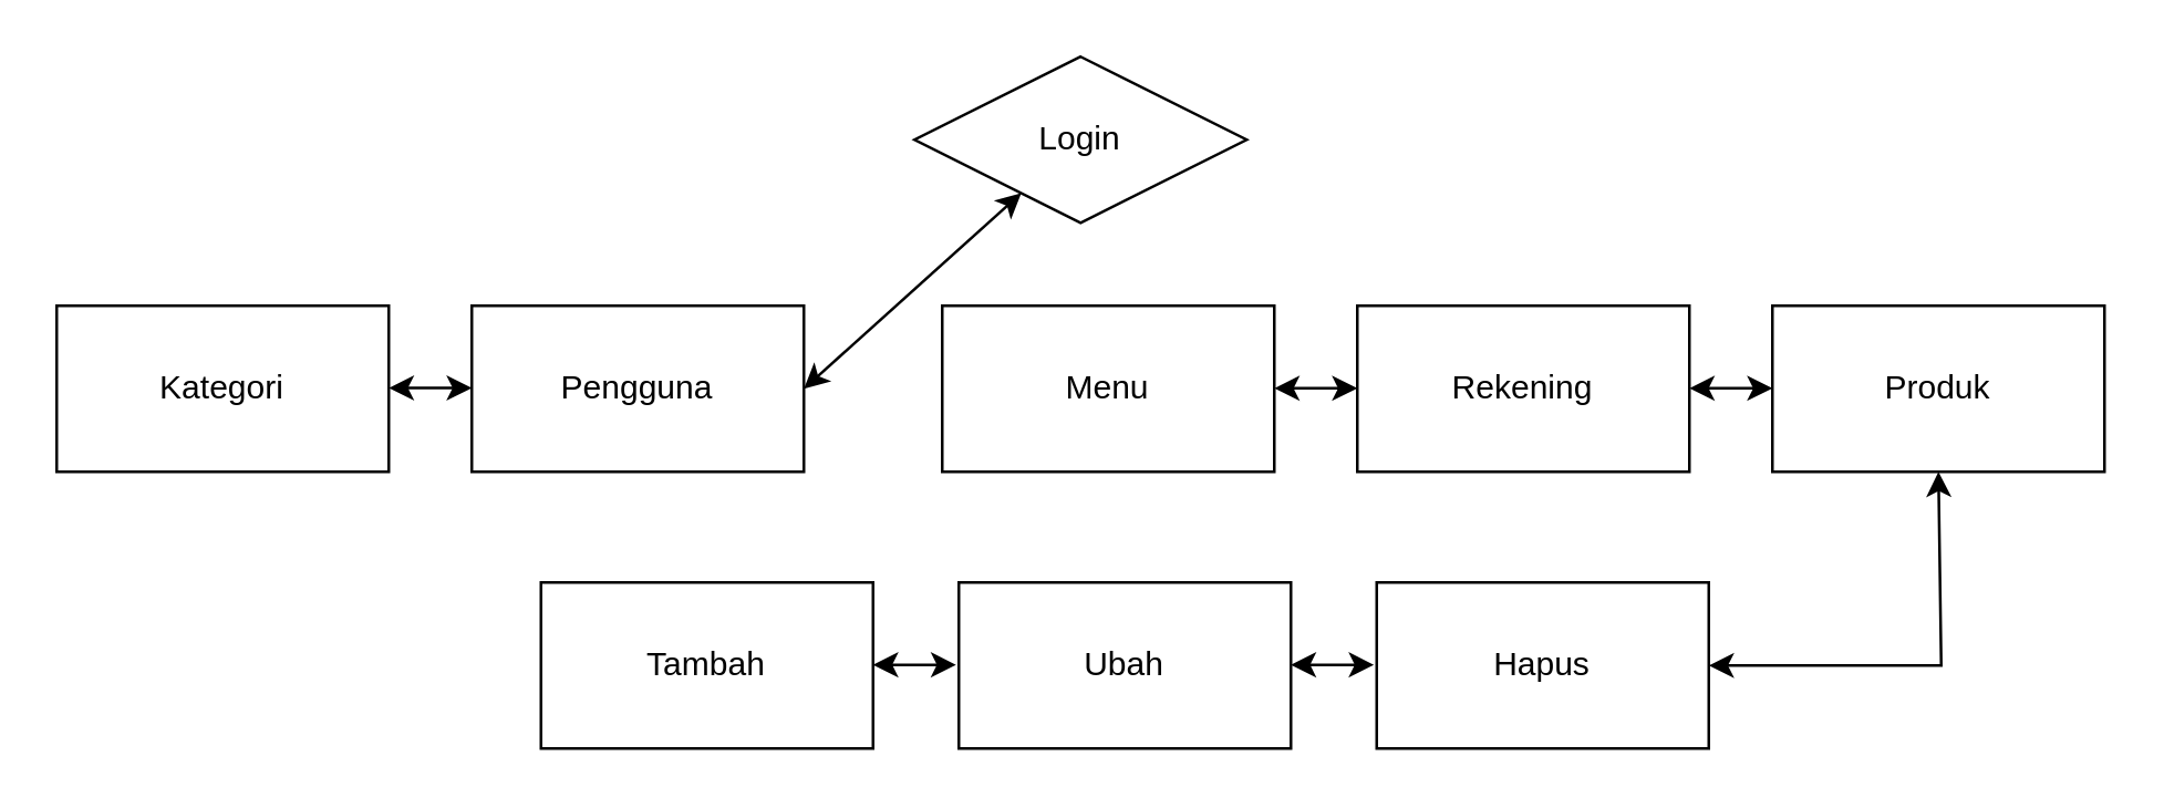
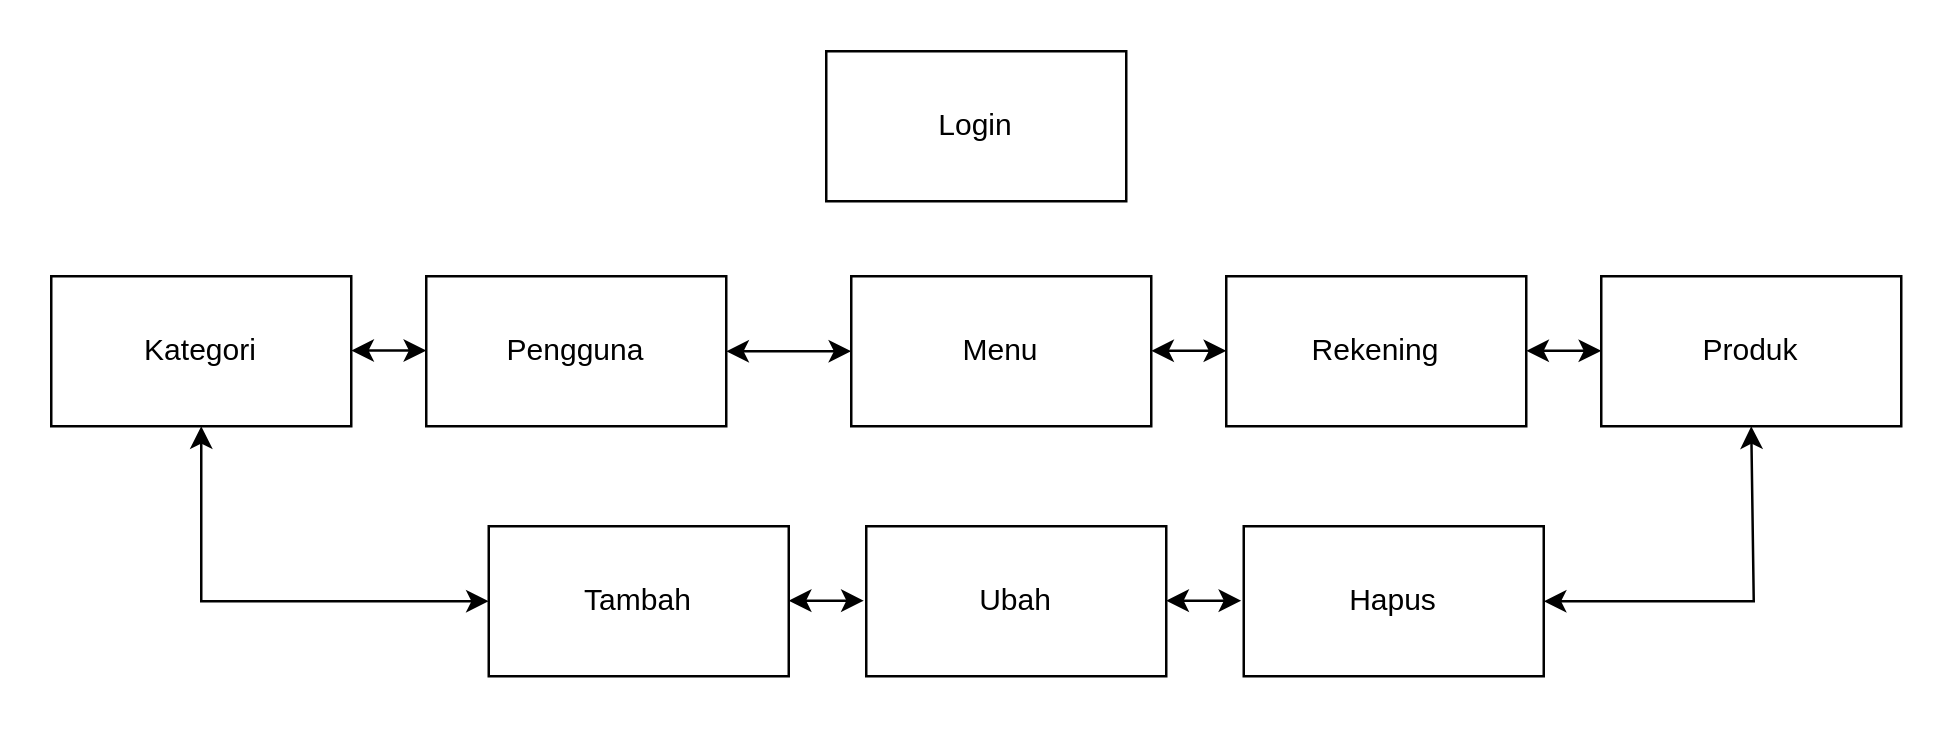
- <mxCell id="2" value="Login" style="rhombus;whiteSpace=wrap;html=1;" vertex="1" parent="1"><mxGeometry x="330" y="20" width="120" height="60" as="geometry" /></mxCell>
+ <mxCell id="2" value="Login" style="rounded=0;whiteSpace=wrap;html=1;" vertex="1" parent="1"><mxGeometry x="330" y="20" width="120" height="60" as="geometry" /></mxCell>
- <mxCell id="8" value="" style="endArrow=classic;startArrow=classic;html=1;rounded=0;exitX=1;exitY=0.5;exitDx=0;exitDy=0;" edge="1" parent="1" source="4" target="2"><mxGeometry width="50" height="50" relative="1" as="geometry"><mxPoint x="340" y="140" as="sourcePoint" /><mxPoint x="380" y="90" as="targetPoint" /></mxGeometry></mxCell>
+ <mxCell id="8" value="" style="endArrow=classic;startArrow=classic;html=1;rounded=0;entryX=0;entryY=0.5;entryDx=0;entryDy=0;exitX=1;exitY=0.5;exitDx=0;exitDy=0;" edge="1" parent="1" source="4" target="5"><mxGeometry width="50" height="50" relative="1" as="geometry"><mxPoint x="340" y="140" as="sourcePoint" /><mxPoint x="380" y="90" as="targetPoint" /></mxGeometry></mxCell>
+ <mxCell id="15" value="" style="endArrow=classic;startArrow=classic;html=1;rounded=0;exitX=0.5;exitY=1;exitDx=0;exitDy=0;entryX=0;entryY=0.5;entryDx=0;entryDy=0;" edge="1" parent="1" source="3" target="12"><mxGeometry width="50" height="50" relative="1" as="geometry"><mxPoint x="380" y="290" as="sourcePoint" /><mxPoint x="430" y="240" as="targetPoint" /><Array as="points"><mxPoint x="80" y="240" /></Array></mxGeometry></mxCell>
